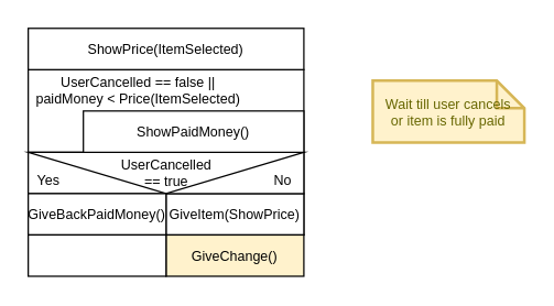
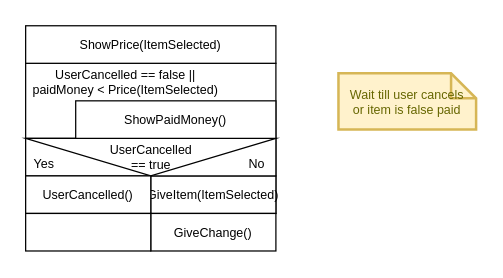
- <mxCell id="11" value="Wait till user cancels &lt;br&gt;or item is fully paid&lt;br&gt;" style="shape=note;strokeWidth=2;fontSize=10;size=20;whiteSpace=wrap;html=1;fillColor=#fff2cc;strokeColor=#d6b656;fontColor=#666600;" parent="1" vertex="1"><mxGeometry x="270" y="58" width="110" height="45" as="geometry" /></mxCell>
+ <mxCell id="11" value="Wait till user cancels &lt;br&gt;or item is false paid&lt;br&gt;" style="shape=note;strokeWidth=2;fontSize=10;size=20;whiteSpace=wrap;html=1;fillColor=#fff2cc;strokeColor=#d6b656;fontColor=#666600;" parent="1" vertex="1"><mxGeometry x="270" y="58" width="110" height="45" as="geometry" /></mxCell>
- <mxCell id="10" value="GiveBackPaidMoney()" style="rounded=0;whiteSpace=wrap;html=1;fontSize=10;" parent="1" vertex="1"><mxGeometry x="20" y="140" width="100" height="30" as="geometry" /></mxCell>
+ <mxCell id="10" value="UserCancelled()" style="rounded=0;whiteSpace=wrap;html=1;fontSize=10;" parent="1" vertex="1"><mxGeometry x="20" y="140" width="100" height="30" as="geometry" /></mxCell>
- <mxCell id="4" value="GiveItem(ShowPrice)" style="rounded=0;whiteSpace=wrap;html=1;fontSize=10;" parent="1" vertex="1"><mxGeometry x="120" y="140" width="100" height="30" as="geometry" /></mxCell>
+ <mxCell id="4" value="GiveItem(ItemSelected)" style="rounded=0;whiteSpace=wrap;html=1;fontSize=10;" parent="1" vertex="1"><mxGeometry x="120" y="140" width="100" height="30" as="geometry" /></mxCell>
- <mxCell id="14" value="GiveChange()" style="rounded=0;whiteSpace=wrap;html=1;fontSize=10;fillColor=#fff2cc;" vertex="1" parent="1"><mxGeometry x="120" y="170" width="100" height="30" as="geometry" /></mxCell>
+ <mxCell id="14" value="GiveChange()" style="rounded=0;whiteSpace=wrap;html=1;fontSize=10;" vertex="1" parent="1"><mxGeometry x="120" y="170" width="100" height="30" as="geometry" /></mxCell>
